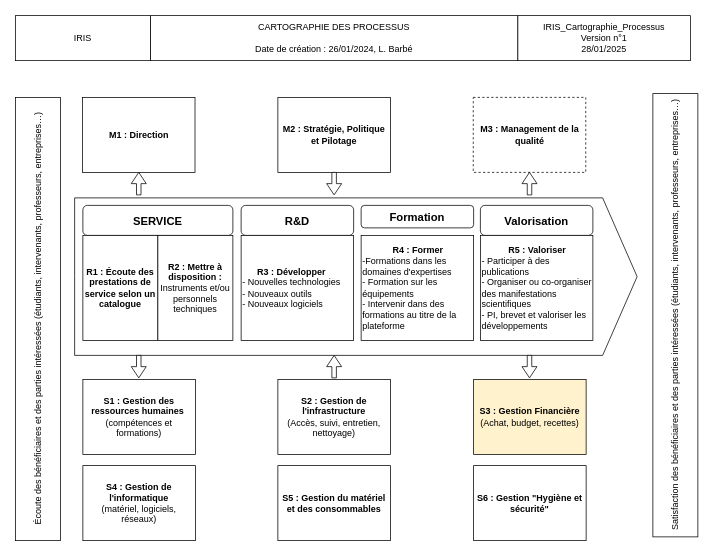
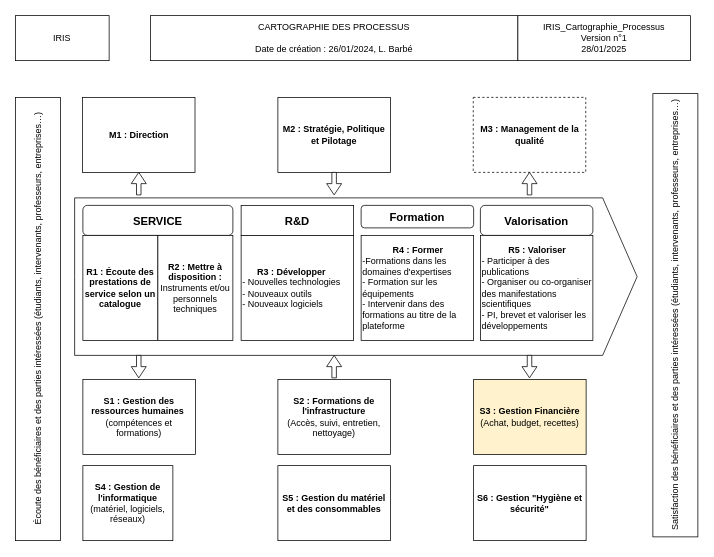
- <mxCell id="22" value="IRIS" style="rounded=0;whiteSpace=wrap;html=1;" parent="1" vertex="1"><mxGeometry x="20" width="180" height="60" as="geometry" y="20" /></mxCell>
+ <mxCell id="22" value="IRIS" style="rounded=0;whiteSpace=wrap;html=1;" parent="1" vertex="1"><mxGeometry x="20" y="20" width="125" height="60" as="geometry" /></mxCell>
- <mxCell id="6" value="R&amp;amp;D" style="rounded=1;whiteSpace=wrap;html=1;fontSize=15;fontStyle=1" parent="1" vertex="1"><mxGeometry x="321" y="273" width="150" height="40" as="geometry" /></mxCell>
+ <mxCell id="6" value="R&amp;amp;D" style="whiteSpace=wrap;html=1;fontSize=15;fontStyle=1;rounded=0;" parent="1" vertex="1"><mxGeometry x="321" y="273" width="150" height="40" as="geometry" /></mxCell>
- <mxCell id="13" value="&lt;b&gt;S2 : Gestion de l'infrastructure&lt;/b&gt;&lt;div&gt;(Accès, suivi, entretien, nettoyage)&lt;/div&gt;" style="rounded=0;whiteSpace=wrap;html=1;fontSize=12;" parent="1" vertex="1"><mxGeometry x="370" y="505" width="150" height="100" as="geometry" /></mxCell>
+ <mxCell id="13" value="&lt;b&gt;S2 : Formations de l'infrastructure&lt;/b&gt;&lt;div&gt;(Accès, suivi, entretien, nettoyage)&lt;/div&gt;" style="rounded=0;whiteSpace=wrap;html=1;fontSize=12;" parent="1" vertex="1"><mxGeometry x="370" y="505" width="150" height="100" as="geometry" /></mxCell>
- <mxCell id="15" value="&lt;b&gt;S4 : Gestion de l'informatique&lt;/b&gt;&lt;div&gt;(matériel, logiciels, réseaux)&lt;/div&gt;" style="rounded=0;whiteSpace=wrap;html=1;fontSize=12;" parent="1" vertex="1"><mxGeometry x="110" y="620" width="150" height="100" as="geometry" /></mxCell>
+ <mxCell id="15" value="&lt;b&gt;S4 : Gestion de l'informatique&lt;/b&gt;&lt;div&gt;(matériel, logiciels, réseaux)&lt;/div&gt;" style="rounded=0;whiteSpace=wrap;html=1;fontSize=12;" parent="1" vertex="1"><mxGeometry x="110" y="620" width="120" height="100" as="geometry" /></mxCell>
